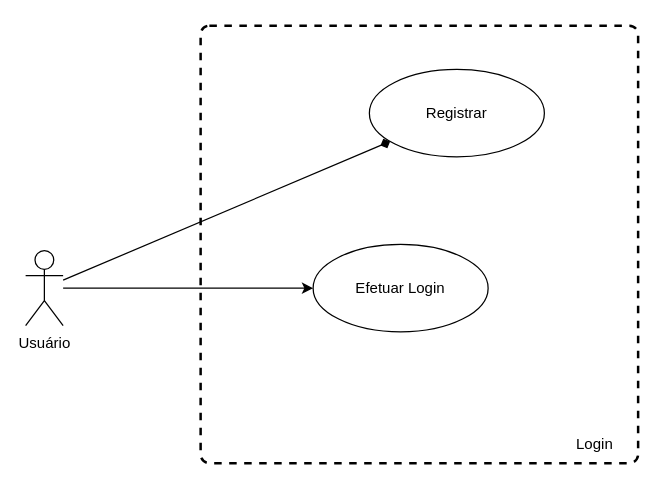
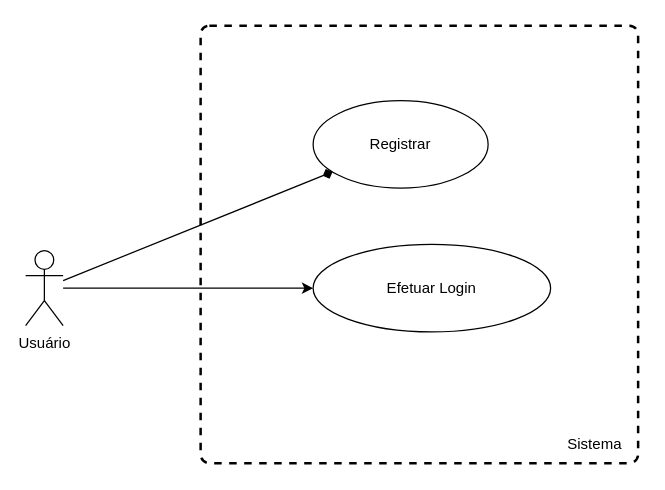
- <mxCell id="6" value="Registrar" style="ellipse;whiteSpace=wrap;html=1;" vertex="1" parent="1"><mxGeometry x="295" y="55" width="140" height="70" as="geometry" /></mxCell>
+ <mxCell id="6" value="Registrar" style="ellipse;whiteSpace=wrap;html=1;" vertex="1" parent="1"><mxGeometry x="250" y="80" width="140" height="70" as="geometry" /></mxCell>
- <mxCell id="7" value="Efetuar Login" style="ellipse;whiteSpace=wrap;html=1;" vertex="1" parent="1"><mxGeometry x="250" y="195" width="140" height="70" as="geometry" /></mxCell>
+ <mxCell id="7" value="Efetuar Login" style="ellipse;whiteSpace=wrap;html=1;" vertex="1" parent="1"><mxGeometry x="250" y="195" width="190" height="70" as="geometry" /></mxCell>
- <mxCell id="8" value="Login" style="text;html=1;align=center;verticalAlign=middle;resizable=0;points=[];autosize=1;strokeColor=none;fillColor=none;" vertex="1" parent="1"><mxGeometry x="440" y="340" width="70" height="30" as="geometry" /></mxCell>
+ <mxCell id="8" value="Sistema" style="text;html=1;align=center;verticalAlign=middle;resizable=0;points=[];autosize=1;strokeColor=none;fillColor=none;" vertex="1" parent="1"><mxGeometry x="440" y="340" width="70" height="30" as="geometry" /></mxCell>
